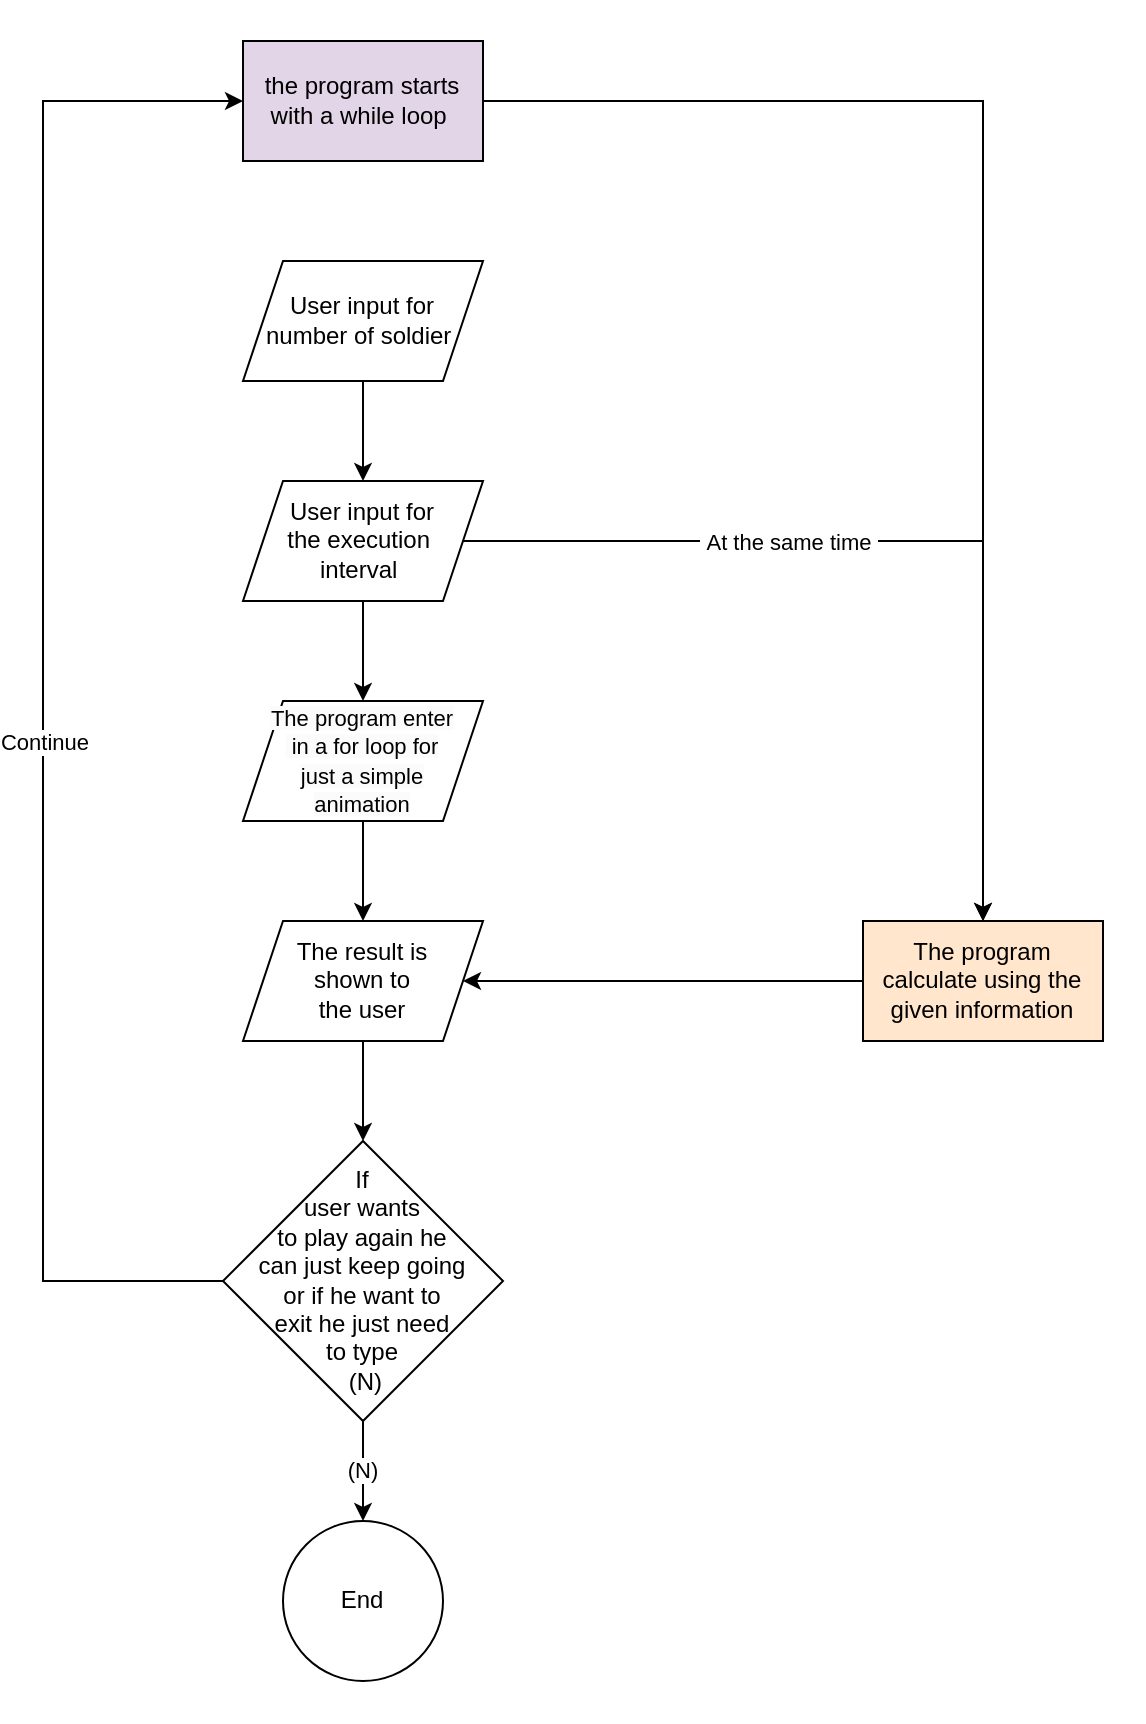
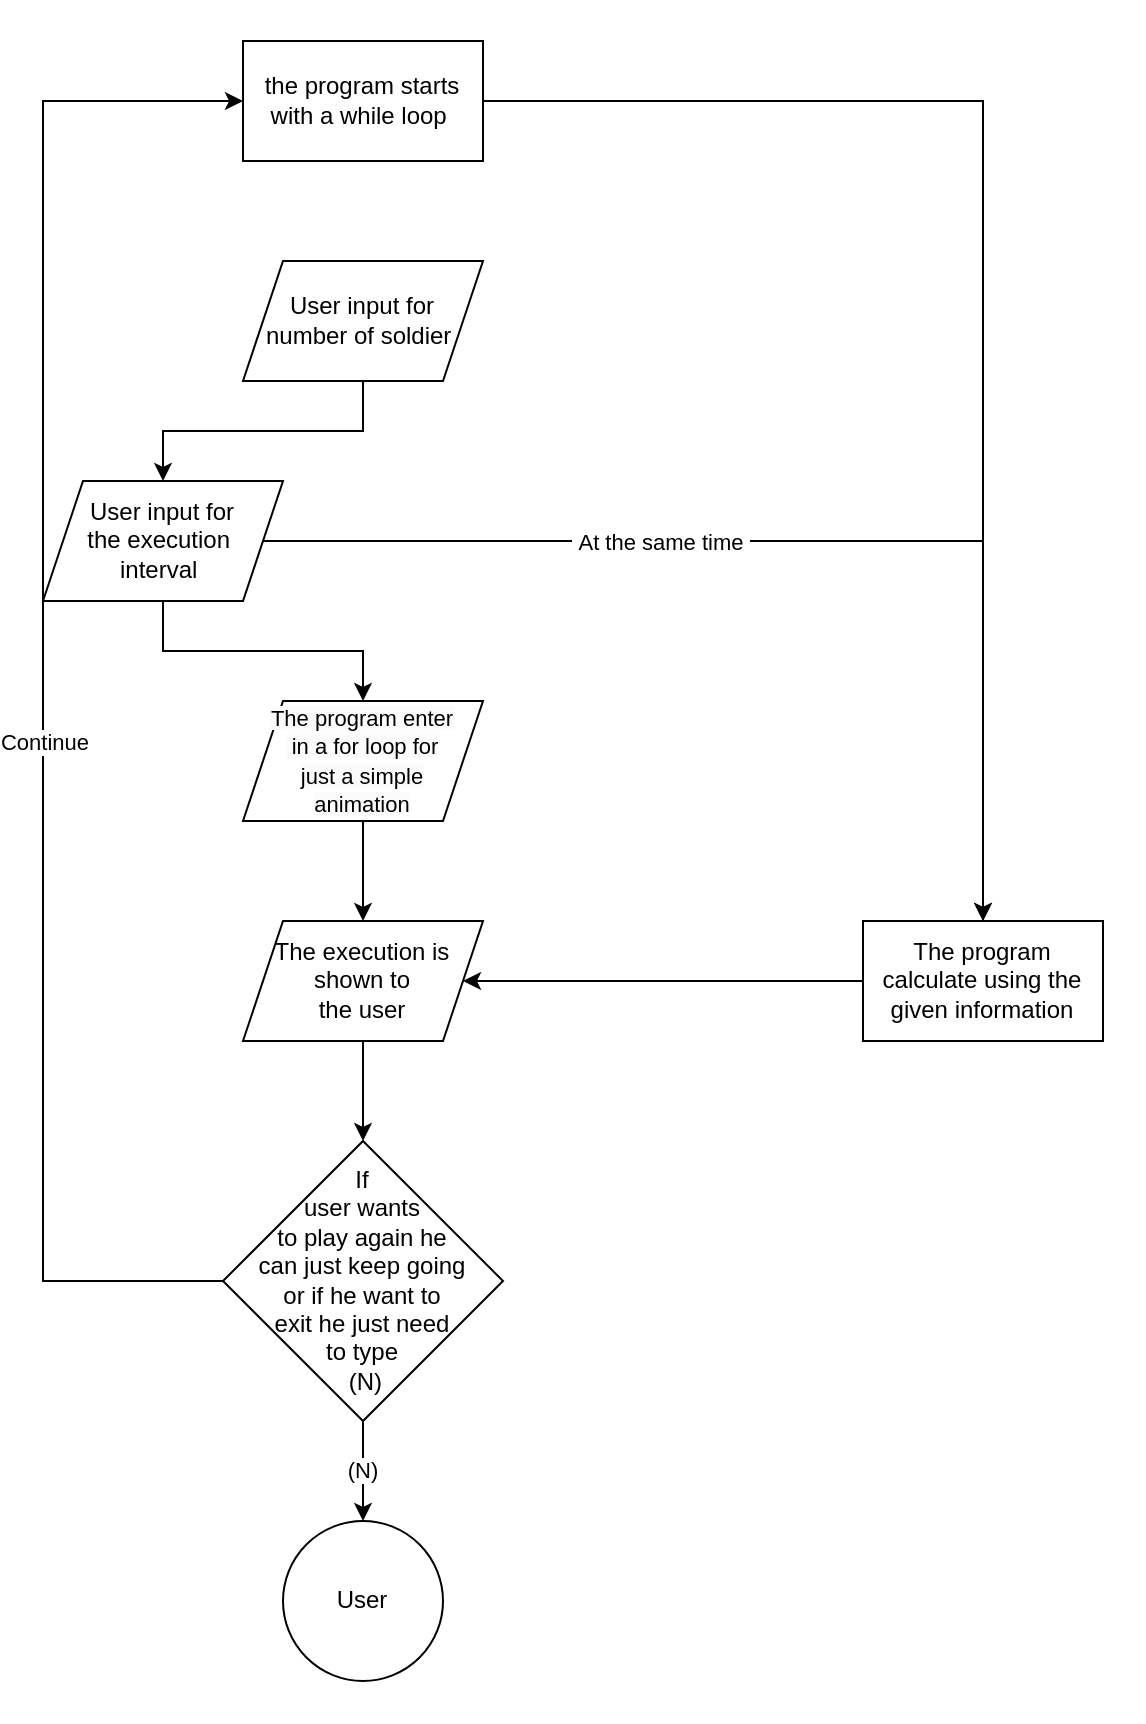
- <mxCell id="3" value="the program starts with a while loop&amp;nbsp;" style="whiteSpace=wrap;html=1;fillColor=#e1d5e7;" vertex="1" parent="1"><mxGeometry x="120" y="20" width="120" height="60" as="geometry" /></mxCell>
+ <mxCell id="3" value="the program starts with a while loop&amp;nbsp;" style="whiteSpace=wrap;html=1;" vertex="1" parent="1"><mxGeometry x="120" y="20" width="120" height="60" as="geometry" /></mxCell>
- <mxCell id="9" value="User input for &lt;br&gt;the execution&amp;nbsp;&lt;br&gt;interval&amp;nbsp;" style="shape=parallelogram;perimeter=parallelogramPerimeter;whiteSpace=wrap;html=1;fixedSize=1;" vertex="1" parent="1"><mxGeometry x="120" y="240" width="120" height="60" as="geometry" /></mxCell>
+ <mxCell id="9" value="User input for &lt;br&gt;the execution&amp;nbsp;&lt;br&gt;interval&amp;nbsp;" style="shape=parallelogram;perimeter=parallelogramPerimeter;whiteSpace=wrap;html=1;fixedSize=1;" vertex="1" parent="1"><mxGeometry x="20" y="240" width="120" height="60" as="geometry" /></mxCell>
- <mxCell id="13" value="The result is &lt;br&gt;shown to &lt;br&gt;the user" style="shape=parallelogram;perimeter=parallelogramPerimeter;whiteSpace=wrap;html=1;fixedSize=1;" vertex="1" parent="1"><mxGeometry x="120" y="460" width="120" height="60" as="geometry" /></mxCell>
+ <mxCell id="13" value="The execution is &lt;br&gt;shown to &lt;br&gt;the user" style="shape=parallelogram;perimeter=parallelogramPerimeter;whiteSpace=wrap;html=1;fixedSize=1;" vertex="1" parent="1"><mxGeometry x="120" y="460" width="120" height="60" as="geometry" /></mxCell>
- <mxCell id="11" value="The program calculate using the given information" style="whiteSpace=wrap;html=1;fillColor=#ffe6cc;" vertex="1" parent="1"><mxGeometry x="430" y="460" width="120" height="60" as="geometry" /></mxCell>
+ <mxCell id="11" value="The program calculate using the given information" style="whiteSpace=wrap;html=1;" vertex="1" parent="1"><mxGeometry x="430" y="460" width="120" height="60" as="geometry" /></mxCell>
- <mxCell id="18" value="End" style="ellipse;whiteSpace=wrap;html=1;" vertex="1" parent="1"><mxGeometry x="140" y="760" width="80" height="80" as="geometry" /></mxCell>
+ <mxCell id="18" value="User" style="ellipse;whiteSpace=wrap;html=1;" vertex="1" parent="1"><mxGeometry x="140" y="760" width="80" height="80" as="geometry" /></mxCell>
